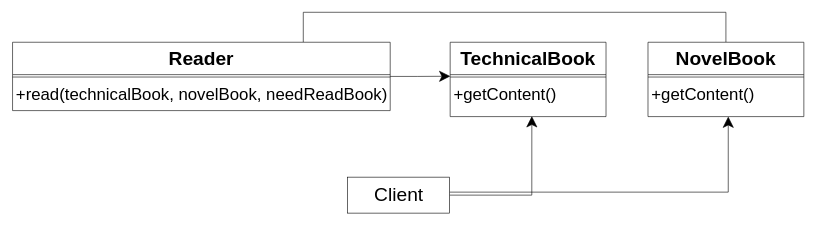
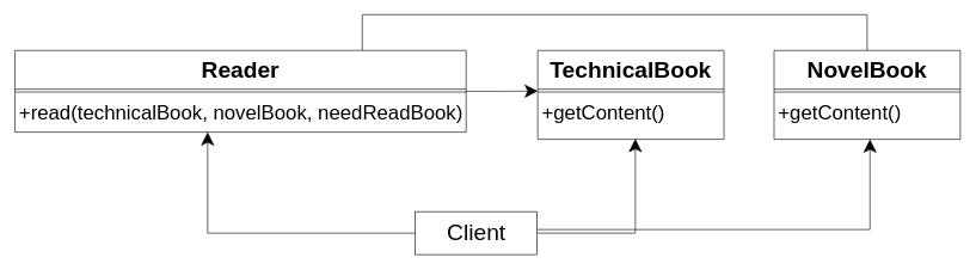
+ <mxCell id="10" style="edgeStyle=orthogonalEdgeStyle;rounded=0;orthogonalLoop=1;jettySize=auto;html=1;entryX=0.427;entryY=1.003;entryDx=0;entryDy=0;entryPerimeter=0;startSize=16;endSize=16;exitX=0;exitY=0.5;exitDx=0;exitDy=0;" edge="1" parent="1" source="13" target="6"><mxGeometry relative="1" as="geometry" /></mxCell>
